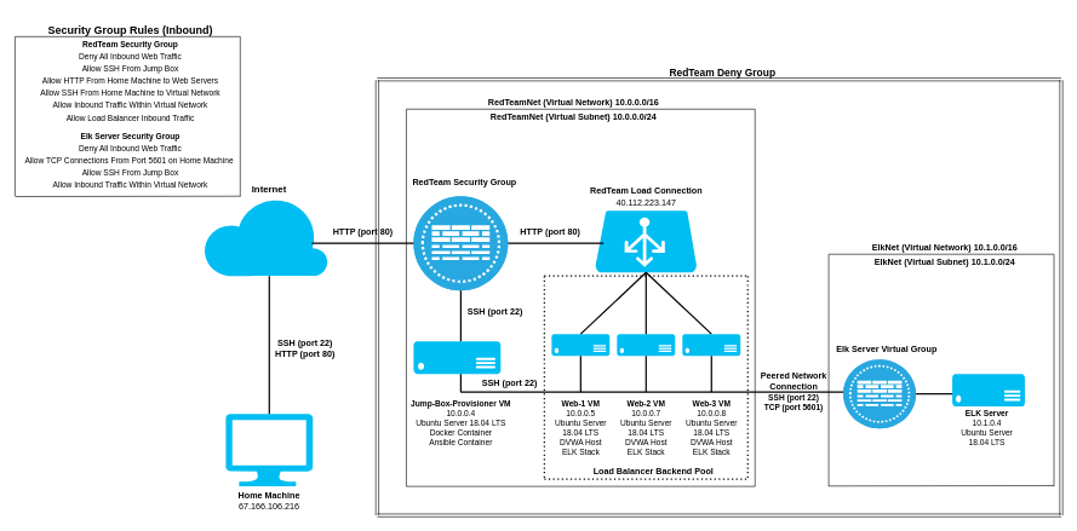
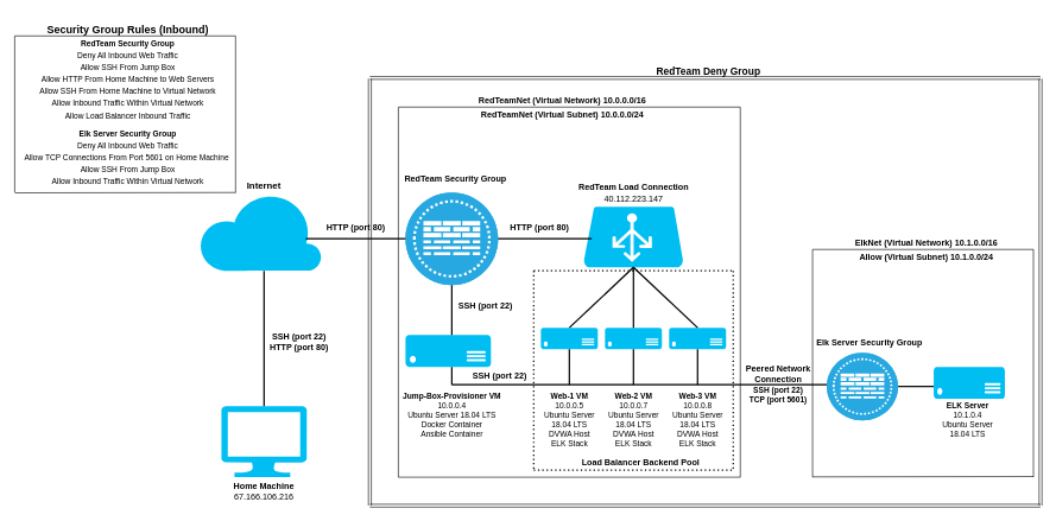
- <mxCell id="59" value="&lt;font style=&quot;font-size: 12px&quot;&gt;ElkNet (Virtual Subnet) 10.1.0.0/24&lt;/font&gt;" style="text;html=1;strokeColor=none;fillColor=none;align=center;verticalAlign=middle;whiteSpace=wrap;rounded=0;fontStyle=1;fontSize=14;" vertex="1" parent="1"><mxGeometry x="1180" y="340" width="240" height="40" as="geometry" /></mxCell>
+ <mxCell id="59" value="&lt;font style=&quot;font-size: 12px&quot;&gt;Allow (Virtual Subnet) 10.1.0.0/24&lt;/font&gt;" style="text;html=1;strokeColor=none;fillColor=none;align=center;verticalAlign=middle;whiteSpace=wrap;rounded=0;fontStyle=1;fontSize=14;" vertex="1" parent="1"><mxGeometry x="1180" y="340" width="240" height="40" as="geometry" /></mxCell>
- <mxCell id="61" value="&lt;font style=&quot;font-size: 12px&quot;&gt;Elk Server Virtual Group&lt;br&gt;&lt;/font&gt;" style="text;html=1;strokeColor=none;fillColor=none;align=center;verticalAlign=middle;whiteSpace=wrap;rounded=0;fontStyle=1;fontSize=14;" vertex="1" parent="1"><mxGeometry x="1100" y="460" width="240" height="40" as="geometry" /></mxCell>
+ <mxCell id="61" value="&lt;font style=&quot;font-size: 12px&quot;&gt;Elk Server Security Group&lt;br&gt;&lt;/font&gt;" style="text;html=1;strokeColor=none;fillColor=none;align=center;verticalAlign=middle;whiteSpace=wrap;rounded=0;fontStyle=1;fontSize=14;" vertex="1" parent="1"><mxGeometry x="1100" y="460" width="240" height="40" as="geometry" /></mxCell>
